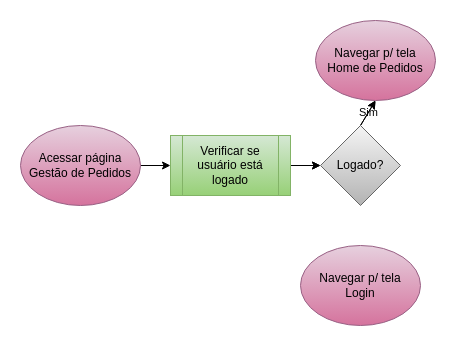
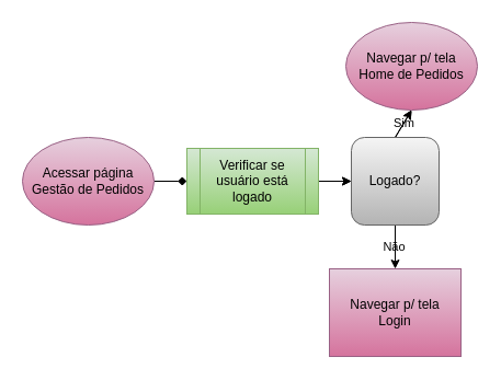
- <mxCell id="2" style="edgeStyle=none;html=1;exitX=1;exitY=0.5;exitDx=0;exitDy=0;entryX=0;entryY=0.5;entryDx=0;entryDy=0;strokeColor=#000000;" parent="1" source="9" target="8" edge="1"><mxGeometry relative="1" as="geometry"><mxPoint x="140" y="165" as="sourcePoint" /></mxGeometry></mxCell>
+ <mxCell id="2" style="edgeStyle=none;html=1;exitX=1;exitY=0.5;exitDx=0;exitDy=0;entryX=0;entryY=0.5;entryDx=0;entryDy=0;strokeColor=#000000;endArrow=diamond;" parent="1" source="9" target="8" edge="1"><mxGeometry relative="1" as="geometry"><mxPoint x="140" y="165" as="sourcePoint" /></mxGeometry></mxCell>
- <mxCell id="11" value="Logado?" style="rhombus;whiteSpace=wrap;html=1;fillColor=#f5f5f5;gradientColor=#b3b3b3;strokeColor=#666666;fontColor=#000000;" parent="1" vertex="1"><mxGeometry x="320" y="125" width="80" height="80" as="geometry" /></mxCell>
+ <mxCell id="11" value="Logado?" style="whiteSpace=wrap;html=1;fillColor=#f5f5f5;gradientColor=#b3b3b3;strokeColor=#666666;fontColor=#000000;rounded=1;" parent="1" vertex="1"><mxGeometry x="320" y="125" width="80" height="80" as="geometry" /></mxCell>
+ <mxCell id="4" style="edgeStyle=none;rounded=0;html=1;entryX=0.5;entryY=0;entryDx=0;entryDy=0;exitX=0.5;exitY=1;exitDx=0;exitDy=0;strokeColor=#000000;labelBackgroundColor=none;fontColor=#000000;" parent="1" source="11" target="13" edge="1"><mxGeometry relative="1" as="geometry"><mxPoint x="480" y="165" as="sourcePoint" /><mxPoint x="360" y="245" as="targetPoint" /></mxGeometry></mxCell>
+ <mxCell id="5" value="Não" style="edgeLabel;html=1;align=center;verticalAlign=middle;resizable=0;points=[];labelBackgroundColor=none;fontColor=#000000;" parent="4" vertex="1" connectable="0"><mxGeometry x="-0.121" y="-2" relative="1" as="geometry"><mxPoint y="1" as="offset" /></mxGeometry></mxCell>
- <mxCell id="13" value="Navegar p/ tela&lt;br&gt;Login" style="ellipse;whiteSpace=wrap;html=1;fillColor=#e6d0de;strokeColor=#996185;gradientColor=#d5739d;fontColor=#000000;" parent="1" vertex="1"><mxGeometry x="300" y="245" width="120" height="80" as="geometry" /></mxCell>
+ <mxCell id="13" value="Navegar p/ tela&lt;br&gt;Login" style="whiteSpace=wrap;html=1;fillColor=#e6d0de;strokeColor=#996185;gradientColor=#d5739d;fontColor=#000000;rounded=0;" parent="1" vertex="1"><mxGeometry x="300" y="245" width="120" height="80" as="geometry" /></mxCell>
